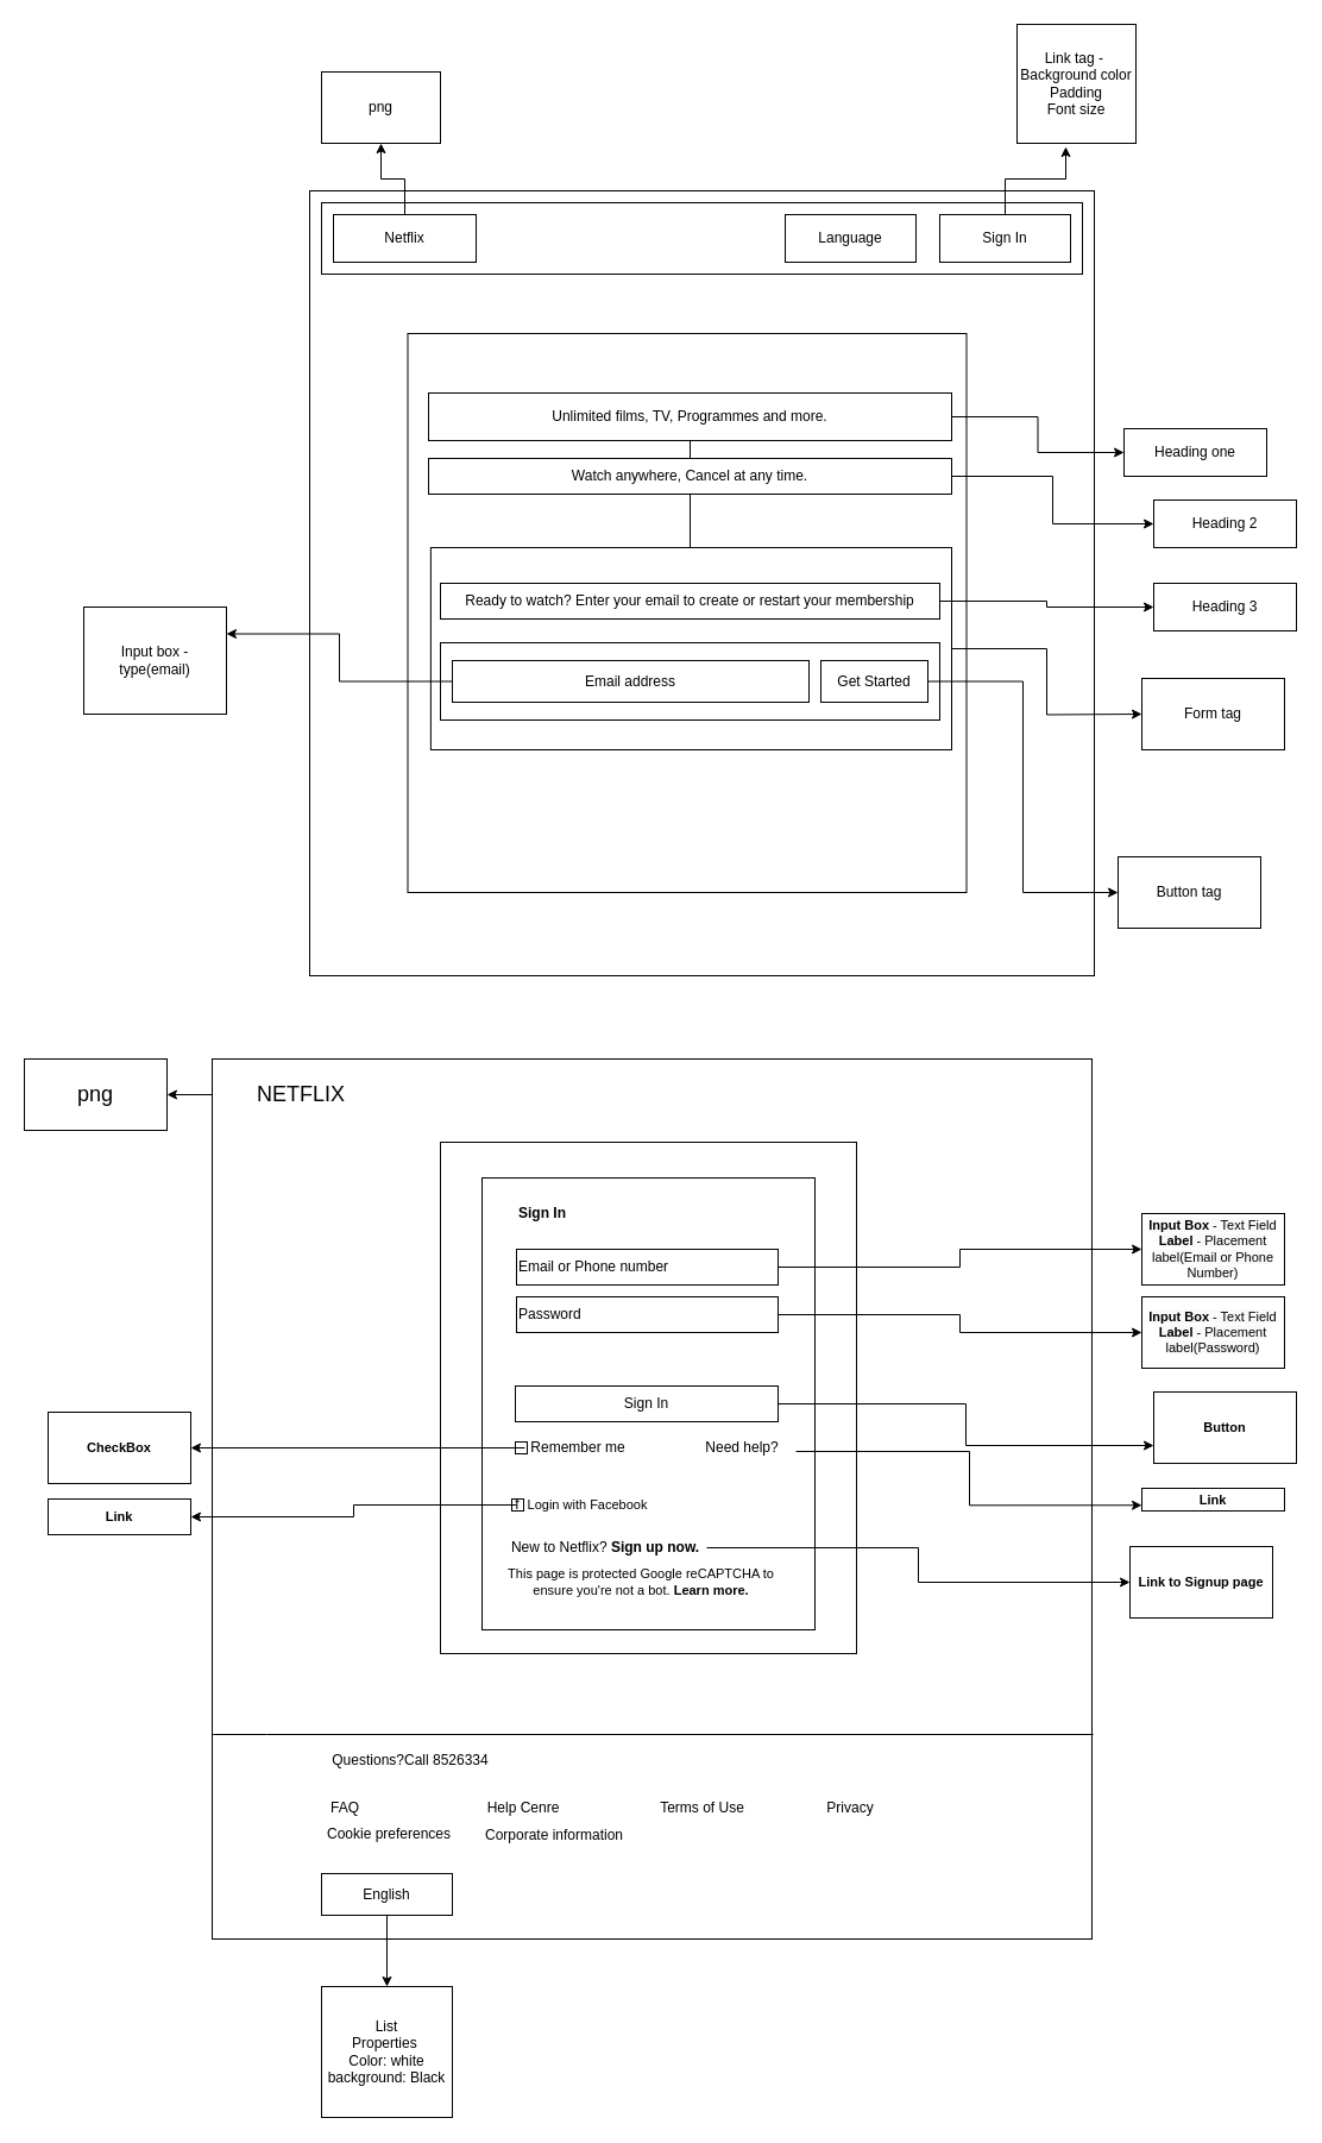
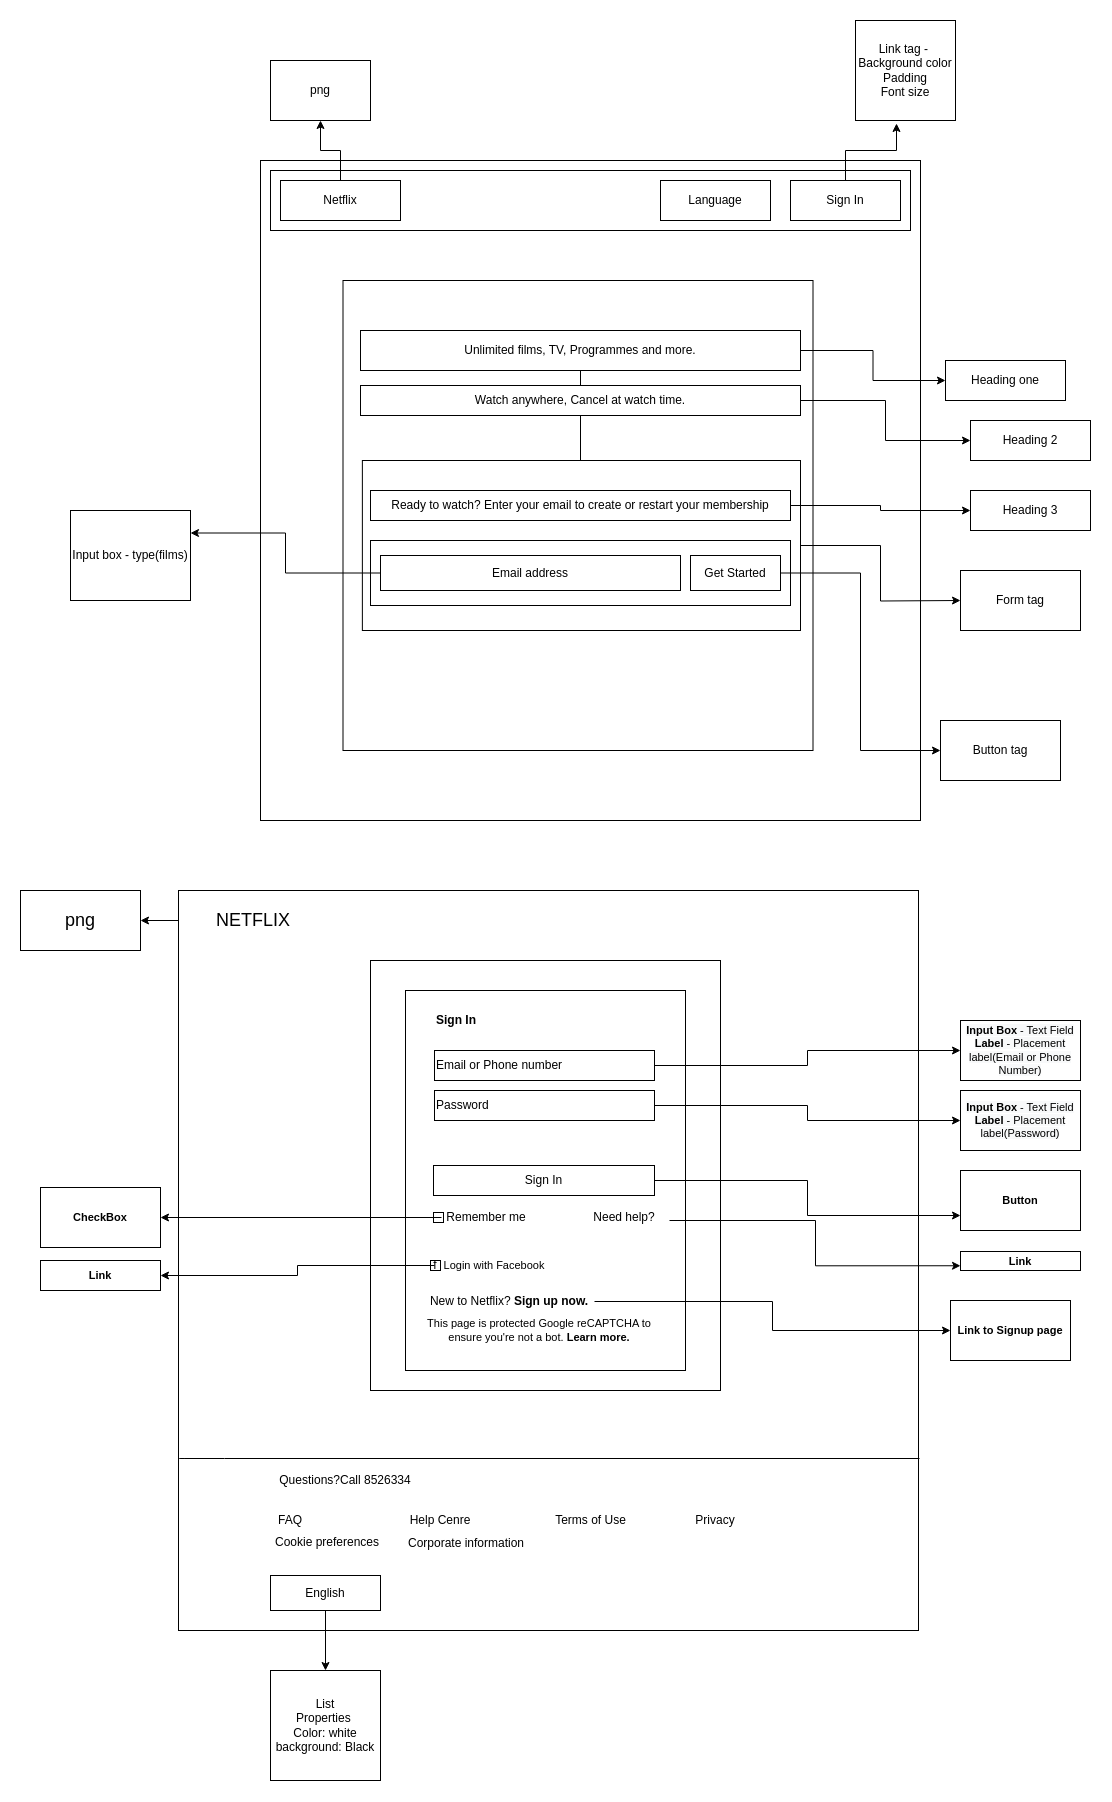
- <mxCell id="16" value="Watch anywhere, Cancel at any time." style="rounded=0;whiteSpace=wrap;html=1;" parent="1" vertex="1"><mxGeometry x="360" y="385" width="440" height="30" as="geometry" /></mxCell>
+ <mxCell id="16" value="Watch anywhere, Cancel at watch time." style="rounded=0;whiteSpace=wrap;html=1;" parent="1" vertex="1"><mxGeometry x="360" y="385" width="440" height="30" as="geometry" /></mxCell>
- <mxCell id="31" value="Input box - type(email)" style="rounded=0;whiteSpace=wrap;html=1;" parent="1" vertex="1"><mxGeometry x="70" y="510" width="120" height="90" as="geometry" /></mxCell>
+ <mxCell id="31" value="Input box - type(films)" style="rounded=0;whiteSpace=wrap;html=1;" parent="1" vertex="1"><mxGeometry x="70" y="510" width="120" height="90" as="geometry" /></mxCell>
- <mxCell id="66" value="&lt;font color=&quot;#000000&quot; face=&quot;helvetica&quot;&gt;&lt;b&gt;Button&lt;/b&gt;&lt;/font&gt;" style="rounded=0;whiteSpace=wrap;html=1;fontSize=11;fontColor=#FFFFFF;align=center;" vertex="1" parent="1"><mxGeometry x="970" y="1170" width="120" height="60" as="geometry" /></mxCell>
+ <mxCell id="66" value="&lt;font color=&quot;#000000&quot; face=&quot;helvetica&quot;&gt;&lt;b&gt;Button&lt;/b&gt;&lt;/font&gt;" style="rounded=0;whiteSpace=wrap;html=1;fontSize=11;fontColor=#FFFFFF;align=center;" vertex="1" parent="1"><mxGeometry x="960" y="1170" width="120" height="60" as="geometry" /></mxCell>
